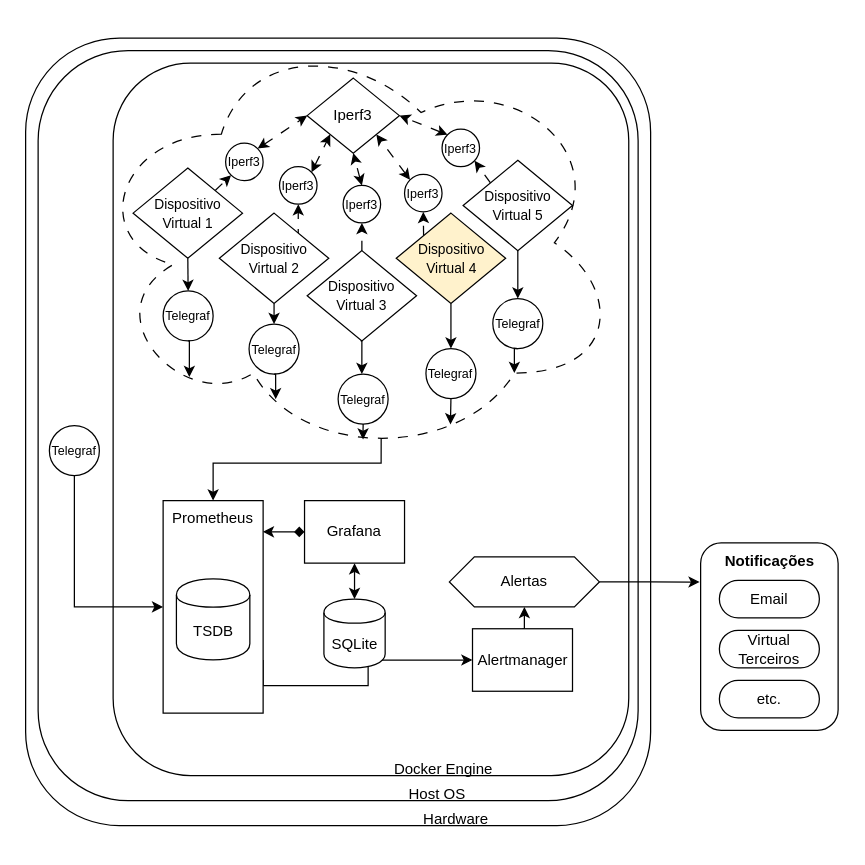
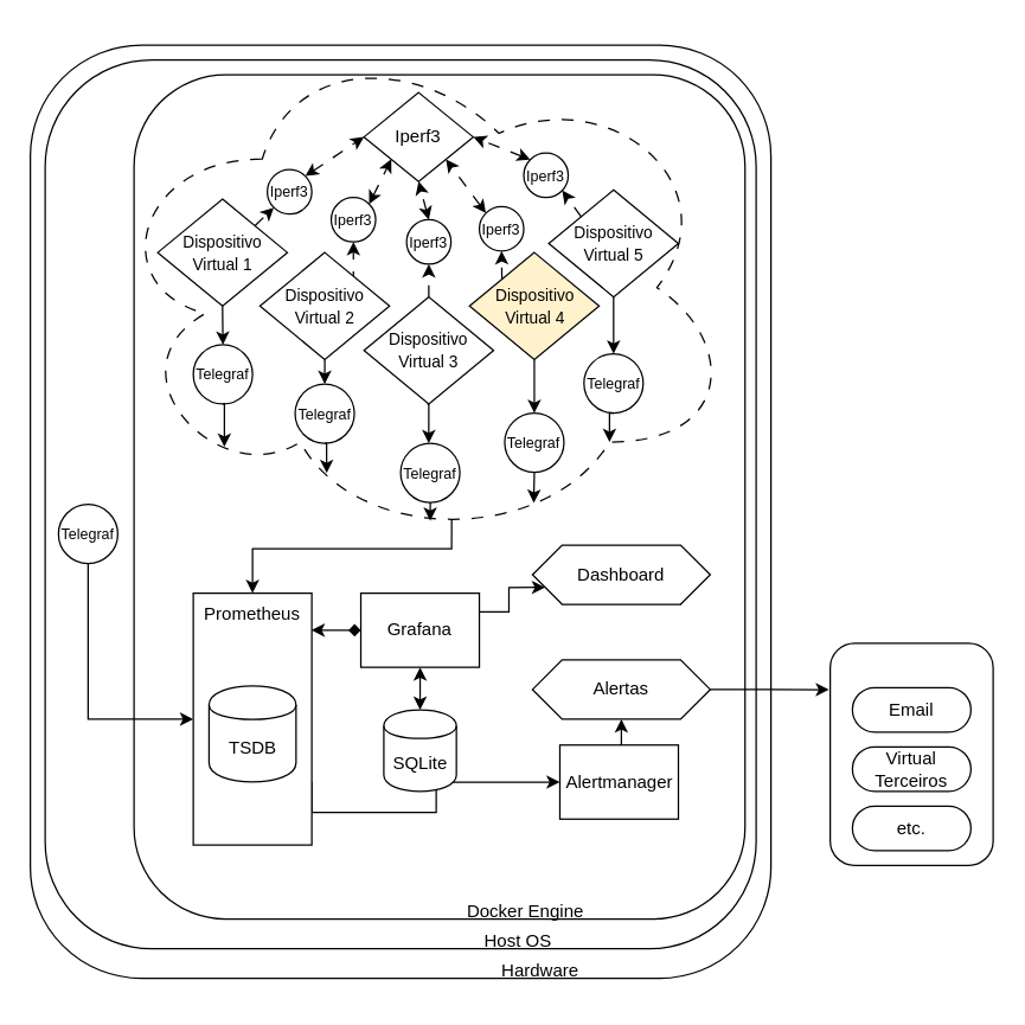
+ <mxCell id="14" value="&lt;div&gt;Dashboard&lt;/div&gt;" style="shape=hexagon;perimeter=hexagonPerimeter2;whiteSpace=wrap;html=1;fixedSize=1;shadow=0;" parent="1" vertex="1"><mxGeometry x="359" y="367.5" width="120" height="40" as="geometry" /></mxCell>
+ <mxCell id="10" style="edgeStyle=orthogonalEdgeStyle;rounded=0;orthogonalLoop=1;jettySize=auto;html=1;exitX=1;exitY=0.25;exitDx=0;exitDy=0;entryX=0;entryY=0.75;entryDx=0;entryDy=0;shadow=0;" parent="1" source="12" target="14" edge="1"><mxGeometry relative="1" as="geometry" /></mxCell>
- <mxCell id="23" value="&lt;div&gt;&lt;b&gt;Notificações&lt;/b&gt;&lt;/div&gt;" style="text;html=1;align=center;verticalAlign=middle;resizable=0;points=[];autosize=1;strokeColor=none;fillColor=none;shadow=0;" parent="1" vertex="1"><mxGeometry x="570" y="433.75" width="90" height="30" as="geometry" /></mxCell>
